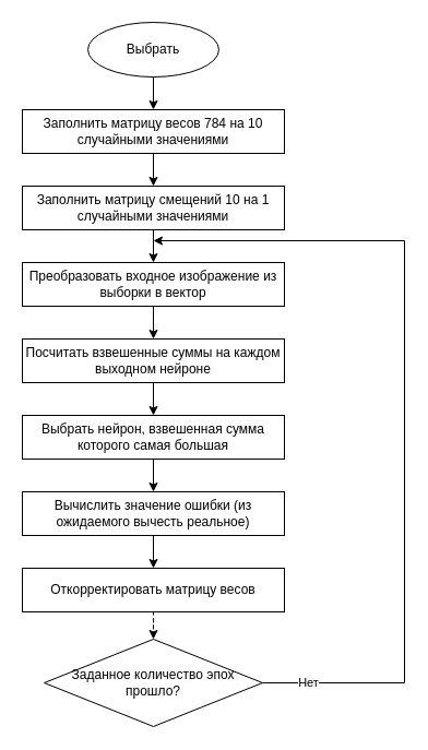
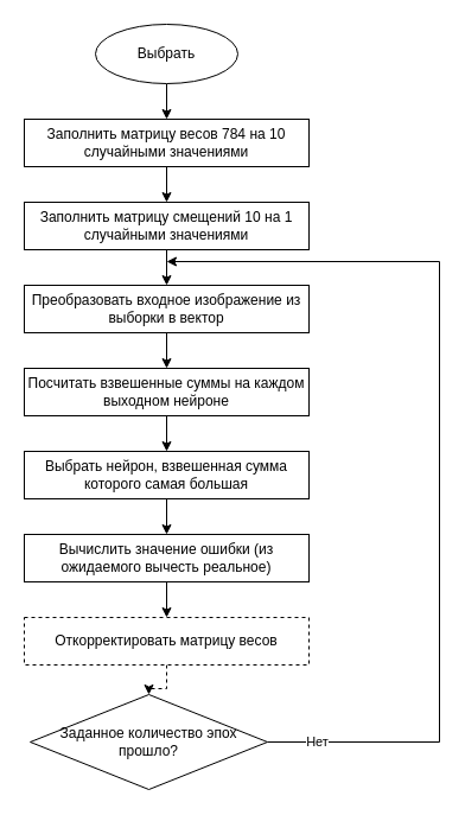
- <mxCell id="17" value="Откорректировать матрицу весов" style="whiteSpace=wrap;html=1;rounded=0;" vertex="1" parent="1"><mxGeometry x="20" y="520" width="240" height="40" as="geometry" /></mxCell>
+ <mxCell id="17" value="Откорректировать матрицу весов" style="whiteSpace=wrap;html=1;rounded=0;dashed=1;" vertex="1" parent="1"><mxGeometry x="20" y="520" width="240" height="40" as="geometry" /></mxCell>
- <mxCell id="20" value="Заданное количество эпох прошло?" style="rhombus;whiteSpace=wrap;html=1;" vertex="1" parent="1"><mxGeometry x="40" y="585" width="200" height="80" as="geometry" /></mxCell>
+ <mxCell id="20" value="Заданное количество эпох прошло?" style="rhombus;whiteSpace=wrap;html=1;" vertex="1" parent="1"><mxGeometry x="25" y="585" width="200" height="80" as="geometry" /></mxCell>
